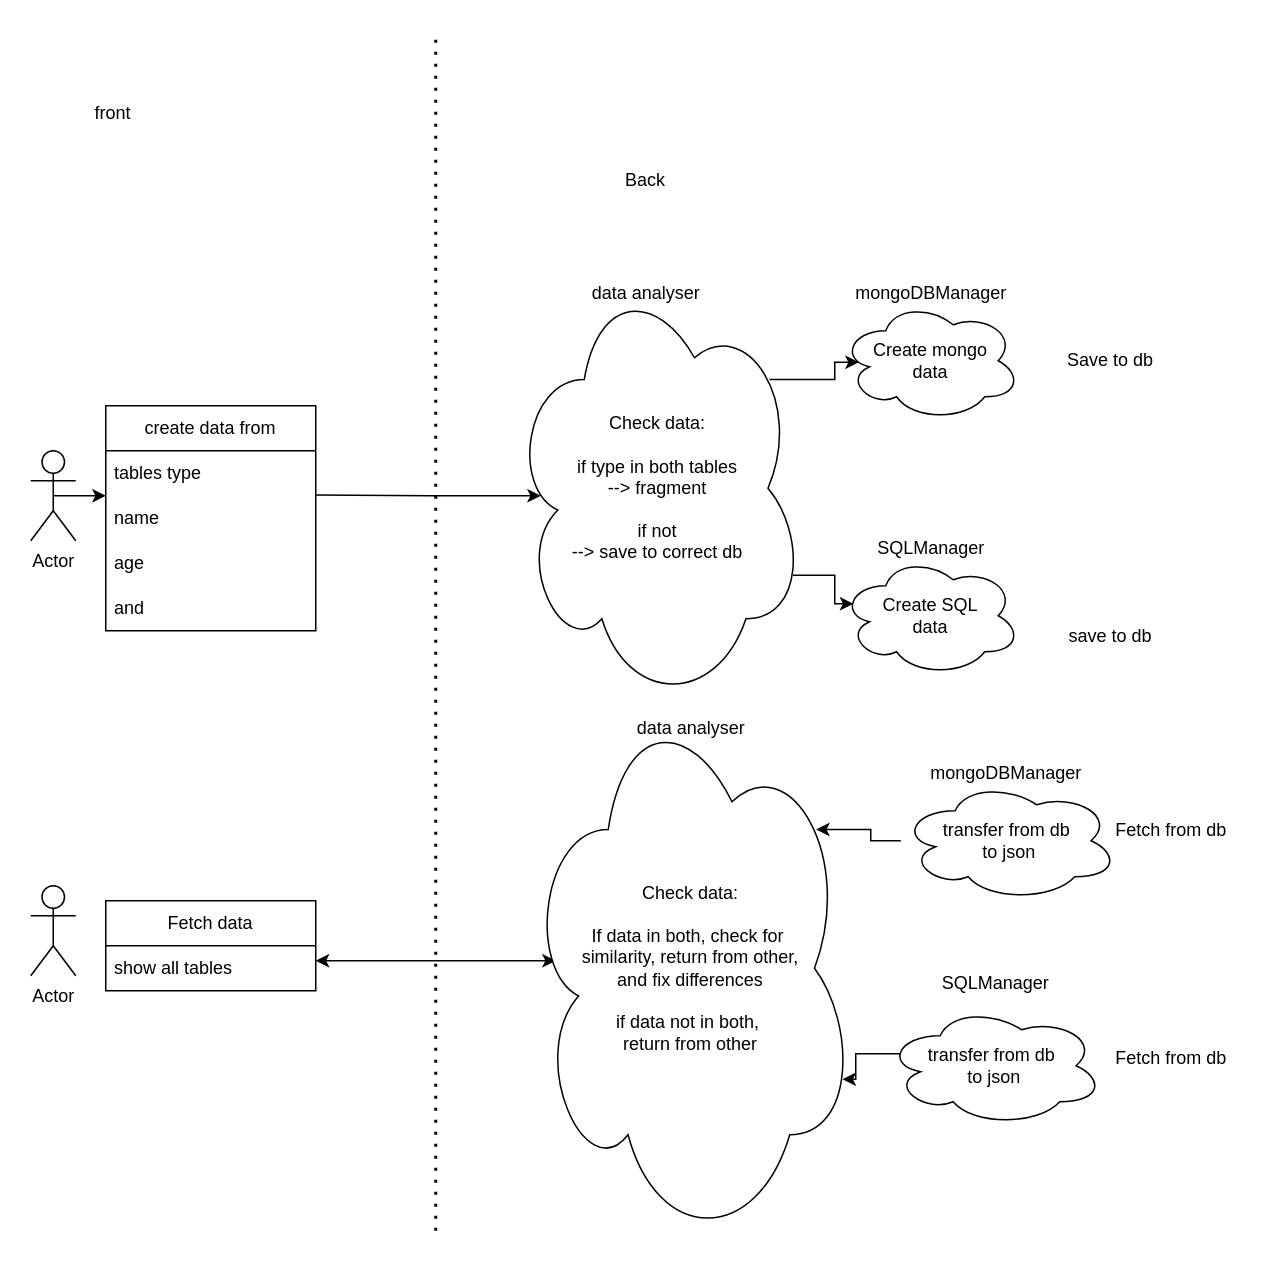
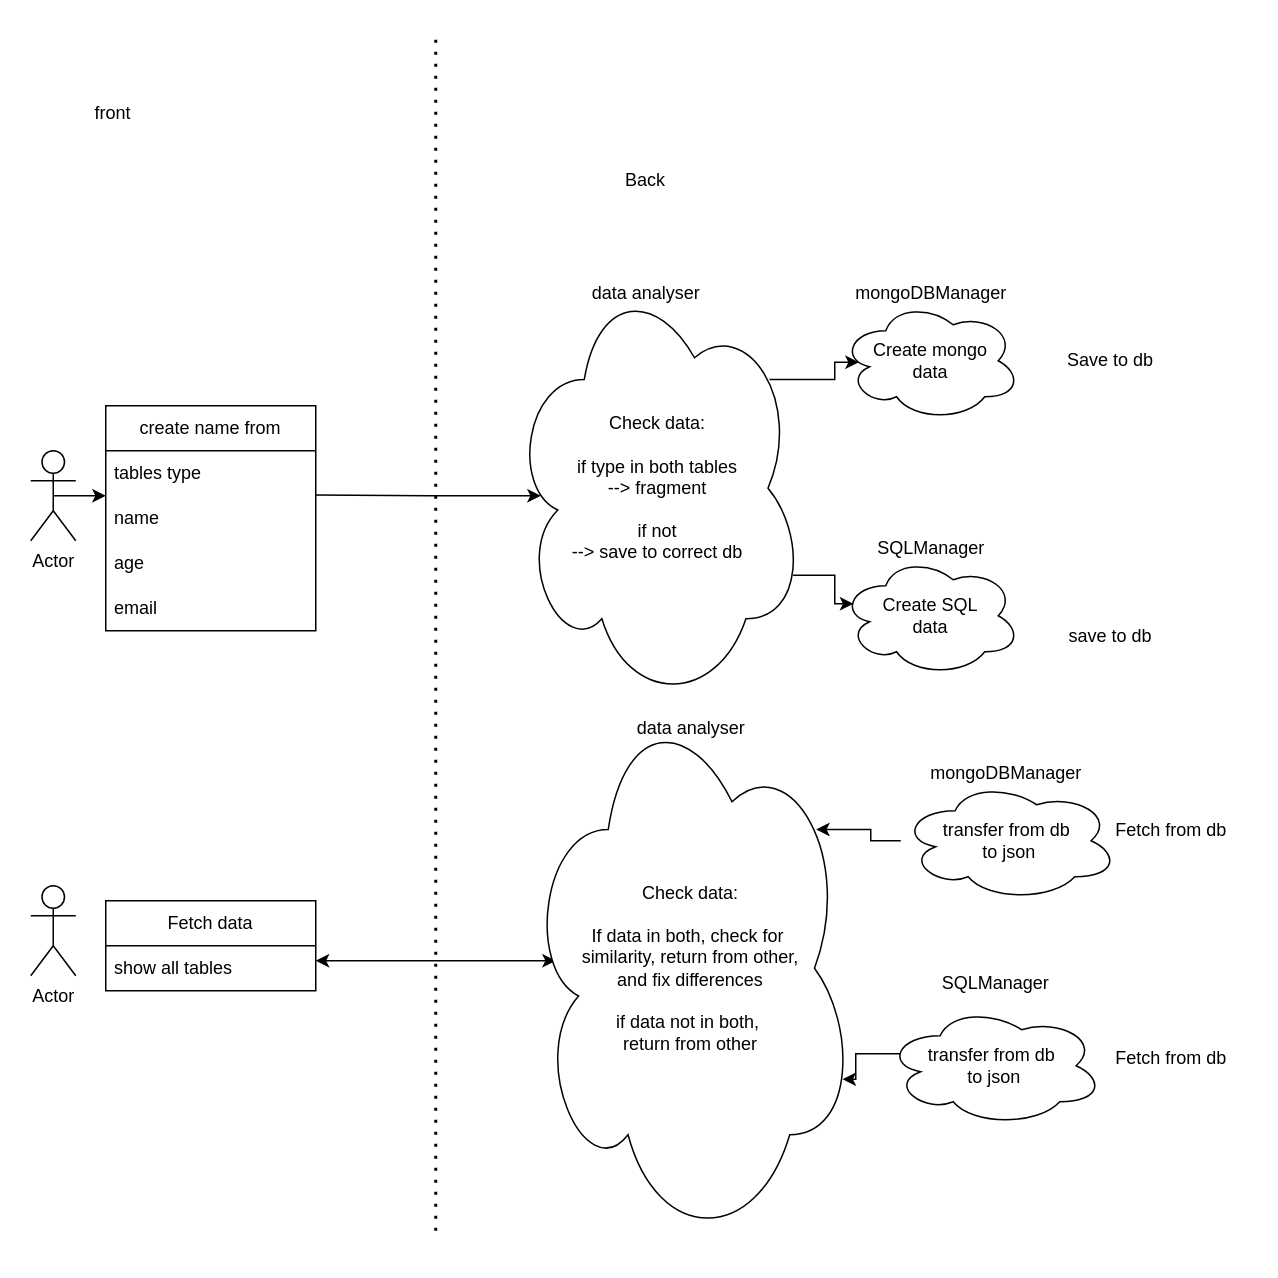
- <mxCell id="5" value="create data from" style="swimlane;fontStyle=0;childLayout=stackLayout;horizontal=1;startSize=30;horizontalStack=0;resizeParent=1;resizeParentMax=0;resizeLast=0;collapsible=1;marginBottom=0;whiteSpace=wrap;html=1;" parent="1" vertex="1"><mxGeometry x="70" y="270" width="140" height="150" as="geometry" /></mxCell>
+ <mxCell id="5" value="create name from" style="swimlane;fontStyle=0;childLayout=stackLayout;horizontal=1;startSize=30;horizontalStack=0;resizeParent=1;resizeParentMax=0;resizeLast=0;collapsible=1;marginBottom=0;whiteSpace=wrap;html=1;" parent="1" vertex="1"><mxGeometry x="70" y="270" width="140" height="150" as="geometry" /></mxCell>
- <mxCell id="9" value="and" style="text;strokeColor=none;fillColor=none;align=left;verticalAlign=middle;spacingLeft=4;spacingRight=4;overflow=hidden;points=[[0,0.5],[1,0.5]];portConstraint=eastwest;rotatable=0;whiteSpace=wrap;html=1;" parent="5" vertex="1"><mxGeometry y="120" width="140" height="30" as="geometry" /></mxCell>
+ <mxCell id="9" value="email" style="text;strokeColor=none;fillColor=none;align=left;verticalAlign=middle;spacingLeft=4;spacingRight=4;overflow=hidden;points=[[0,0.5],[1,0.5]];portConstraint=eastwest;rotatable=0;whiteSpace=wrap;html=1;" parent="5" vertex="1"><mxGeometry y="120" width="140" height="30" as="geometry" /></mxCell>
